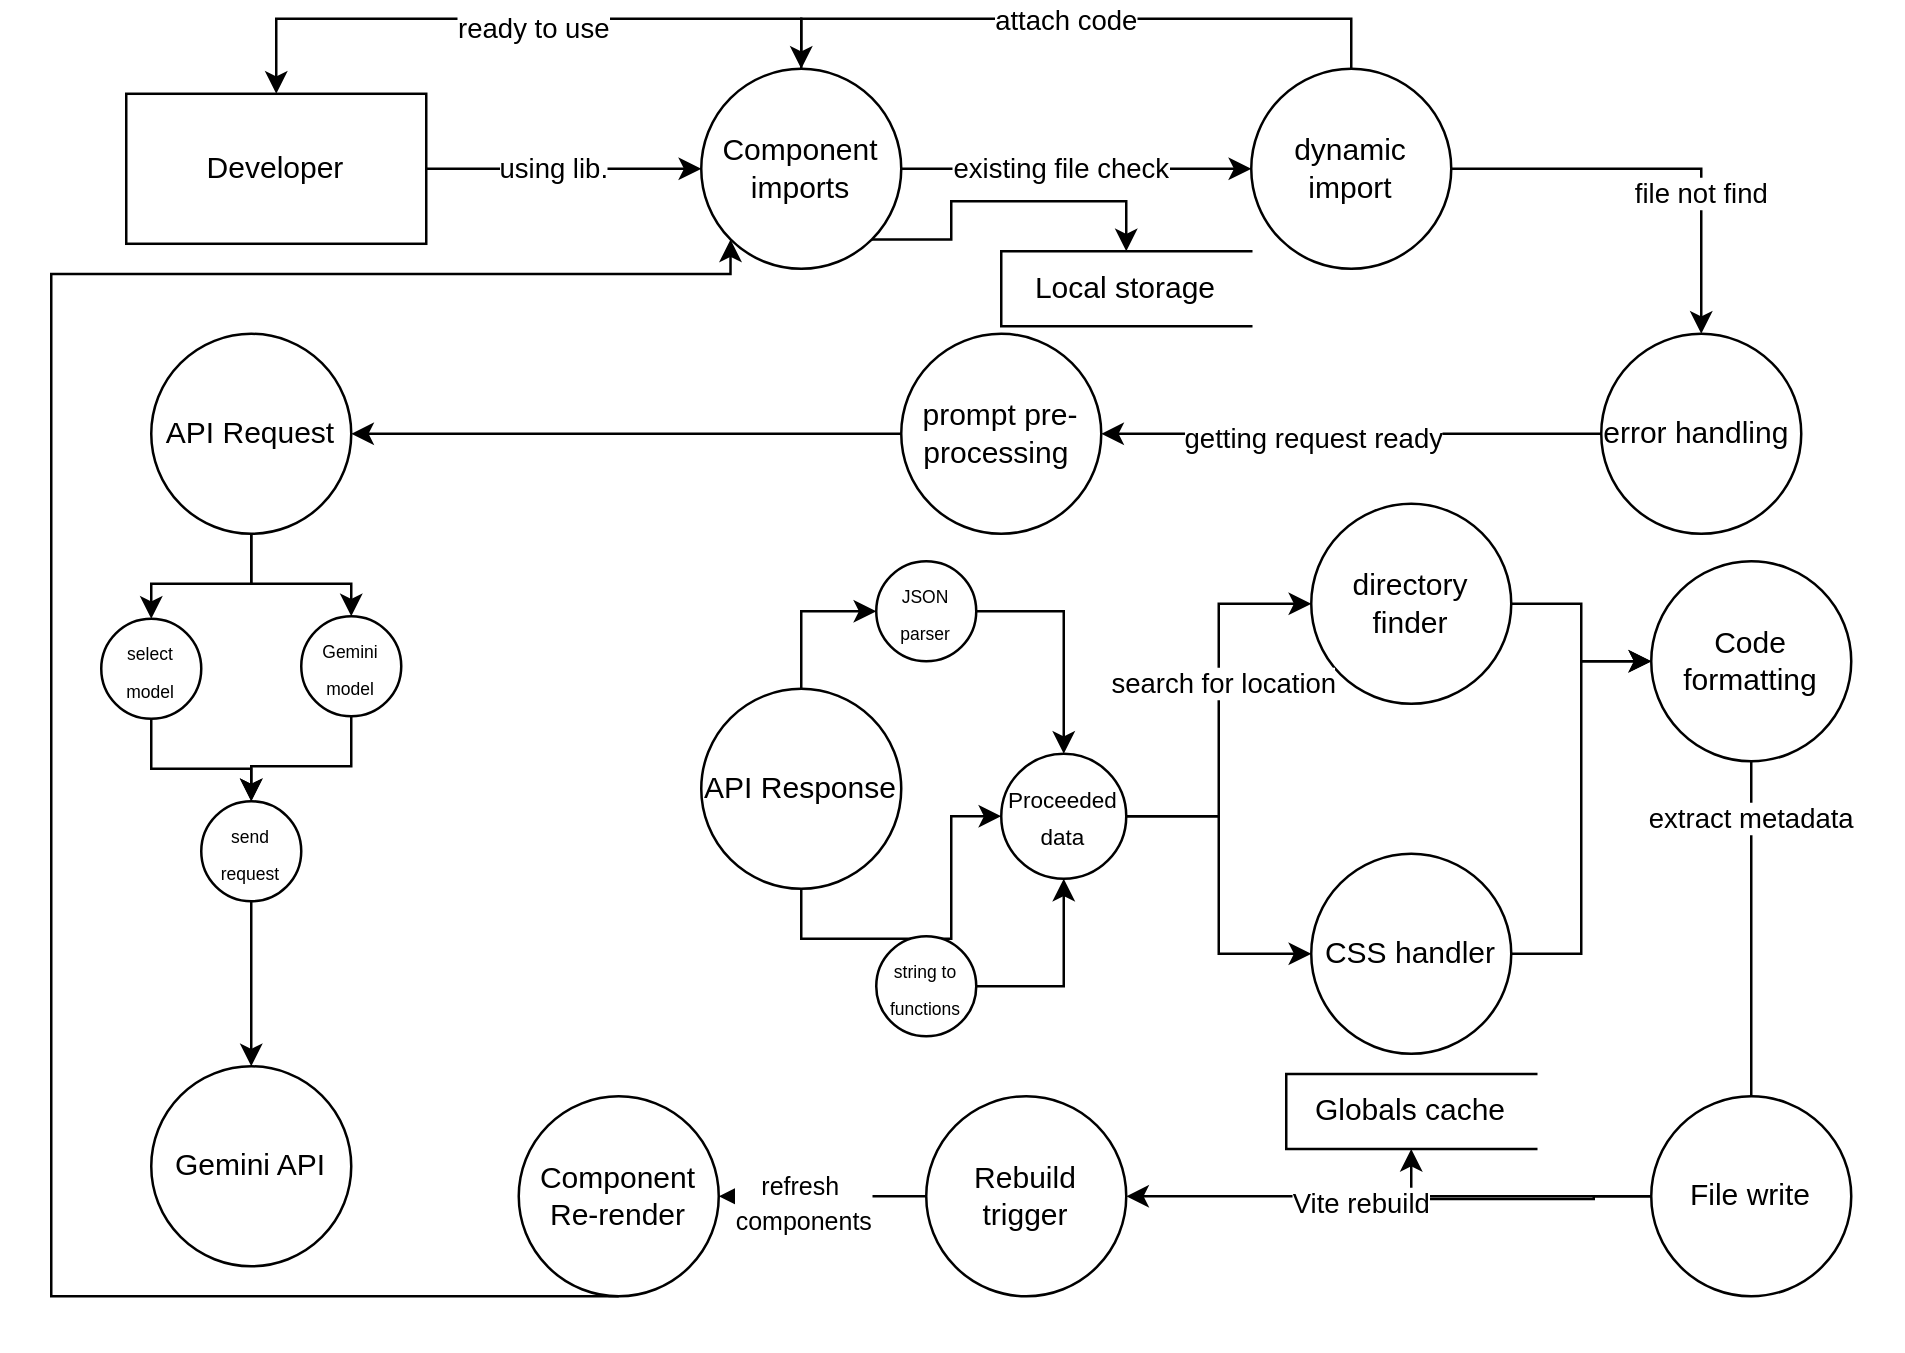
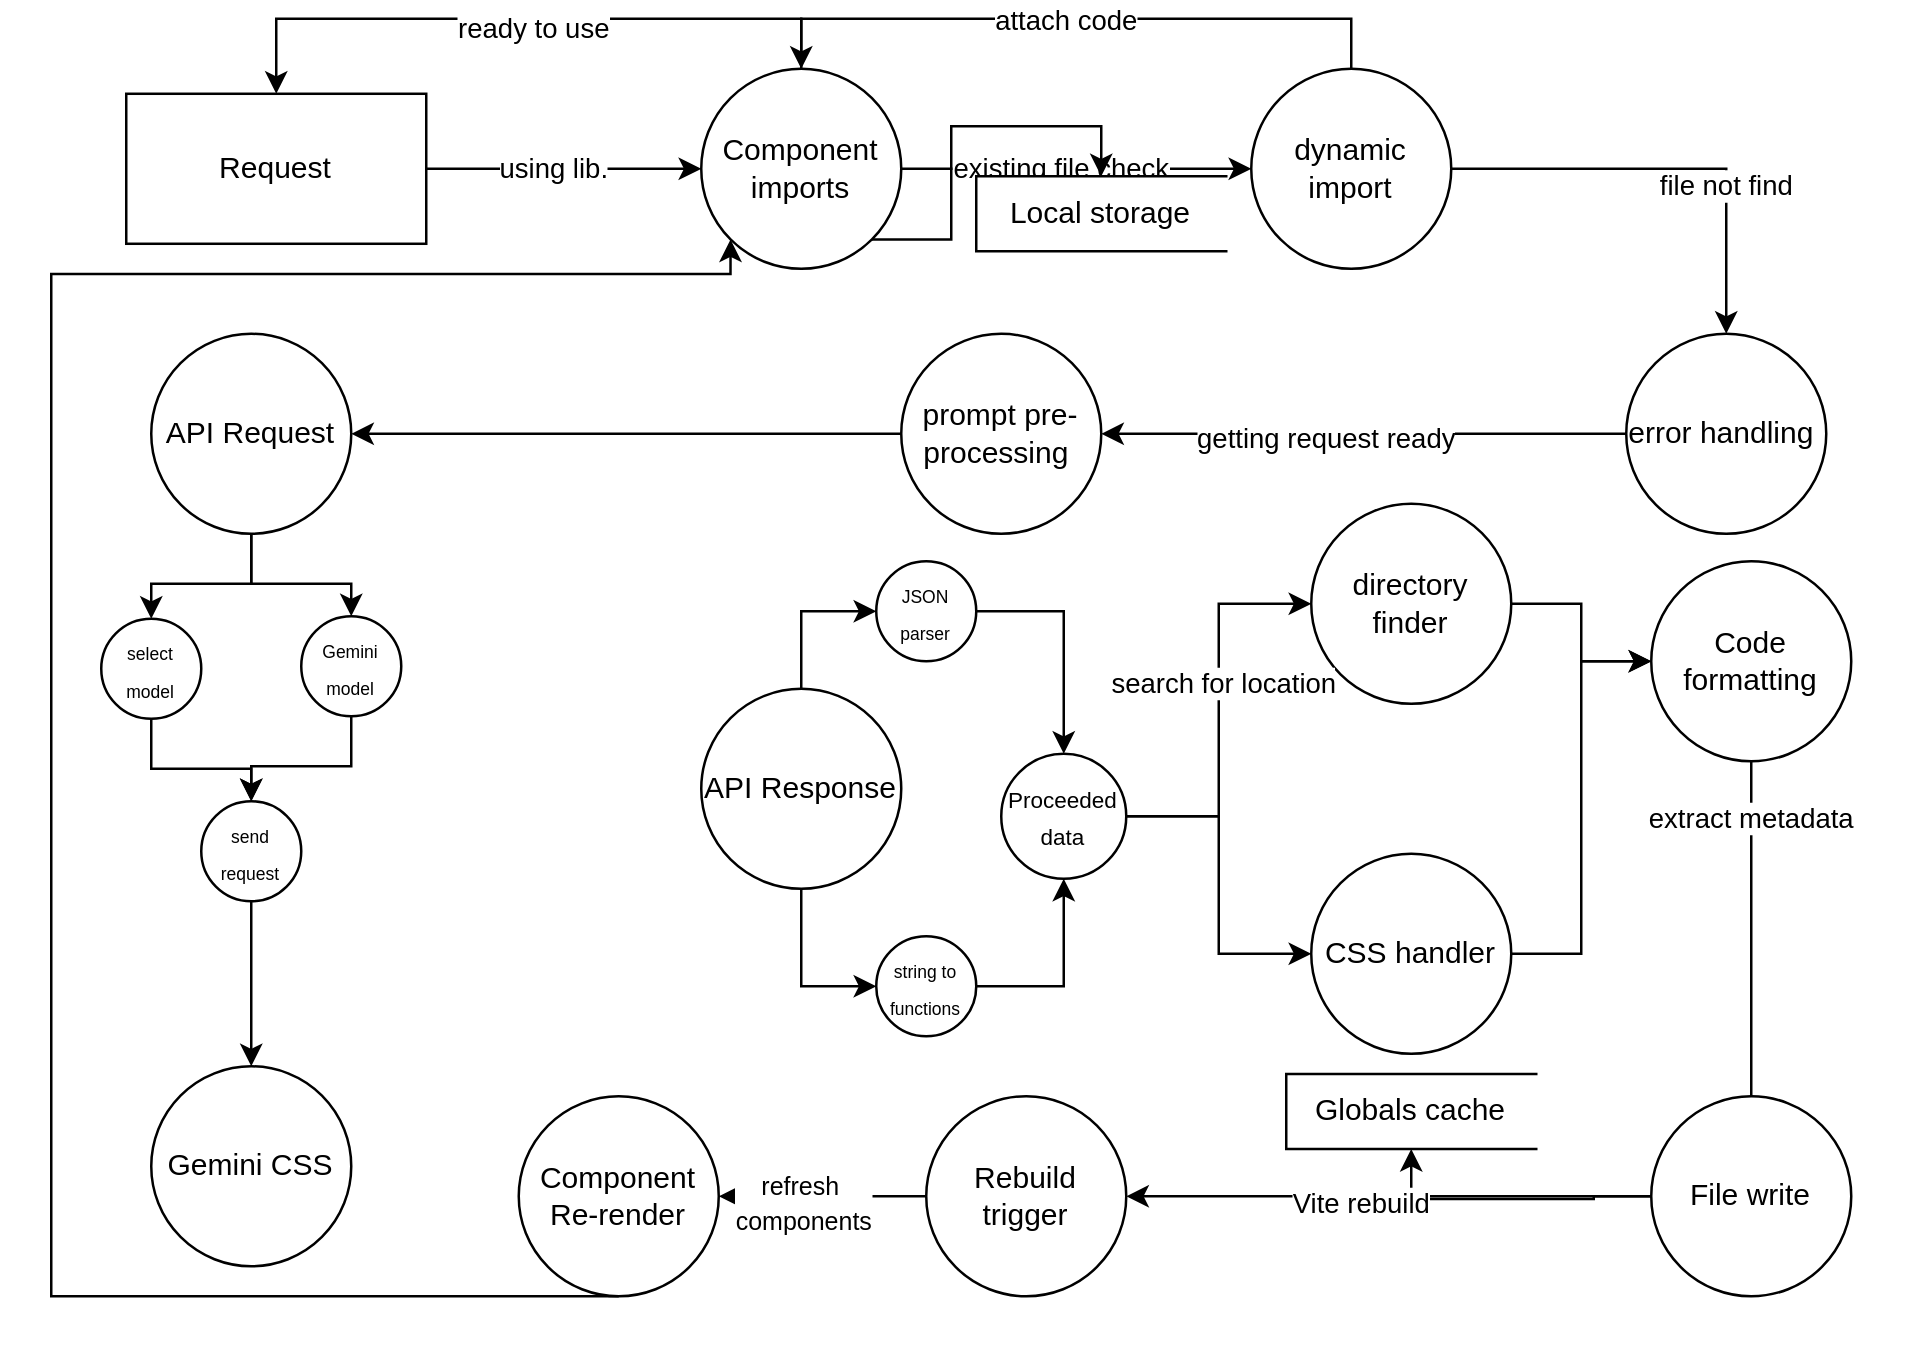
- <mxCell id="54" value="Developer" style="rounded=0;whiteSpace=wrap;html=1;" parent="1" vertex="1"><mxGeometry x="50" y="30.91" width="120" height="60" as="geometry" /></mxCell>
+ <mxCell id="54" value="Request" style="rounded=0;whiteSpace=wrap;html=1;" parent="1" vertex="1"><mxGeometry x="50" y="30.91" width="120" height="60" as="geometry" /></mxCell>
- <mxCell id="50" value="Local storage" style="html=1;dashed=0;whiteSpace=wrap;shape=partialRectangle;right=0;" parent="1" vertex="1"><mxGeometry x="400" y="93.91" width="100" height="30" as="geometry" /></mxCell>
+ <mxCell id="50" value="Local storage" style="html=1;dashed=0;whiteSpace=wrap;shape=partialRectangle;right=0;" parent="1" vertex="1"><mxGeometry x="390" y="63.91" width="100" height="30" as="geometry" /></mxCell>
- <mxCell id="15" value="error handling&amp;nbsp;" style="ellipse;whiteSpace=wrap;html=1;aspect=fixed;" parent="1" vertex="1"><mxGeometry x="640" y="126.91" width="80" height="80" as="geometry" /></mxCell>
+ <mxCell id="15" value="error handling&amp;nbsp;" style="ellipse;whiteSpace=wrap;html=1;aspect=fixed;" parent="1" vertex="1"><mxGeometry x="650" y="126.91" width="80" height="80" as="geometry" /></mxCell>
- <mxCell id="28" style="edgeStyle=orthogonalEdgeStyle;rounded=0;orthogonalLoop=1;jettySize=auto;html=1;exitX=0.5;exitY=1;exitDx=0;exitDy=0;" edge="1" parent="1" source="29" target="59"><mxGeometry relative="1" as="geometry" /></mxCell>
+ <mxCell id="28" style="edgeStyle=orthogonalEdgeStyle;rounded=0;orthogonalLoop=1;jettySize=auto;html=1;exitX=0.5;exitY=1;exitDx=0;exitDy=0;entryX=0;entryY=0.5;entryDx=0;entryDy=0;" edge="1" parent="1" source="29" target="33"><mxGeometry relative="1" as="geometry" /></mxCell>
- <mxCell id="55" value="Gemini API" style="ellipse;whiteSpace=wrap;html=1;aspect=fixed;" parent="1" vertex="1"><mxGeometry x="60" y="419.91" width="80" height="80" as="geometry" /></mxCell>
+ <mxCell id="55" value="Gemini CSS" style="ellipse;whiteSpace=wrap;html=1;aspect=fixed;" parent="1" vertex="1"><mxGeometry x="60" y="419.91" width="80" height="80" as="geometry" /></mxCell>
